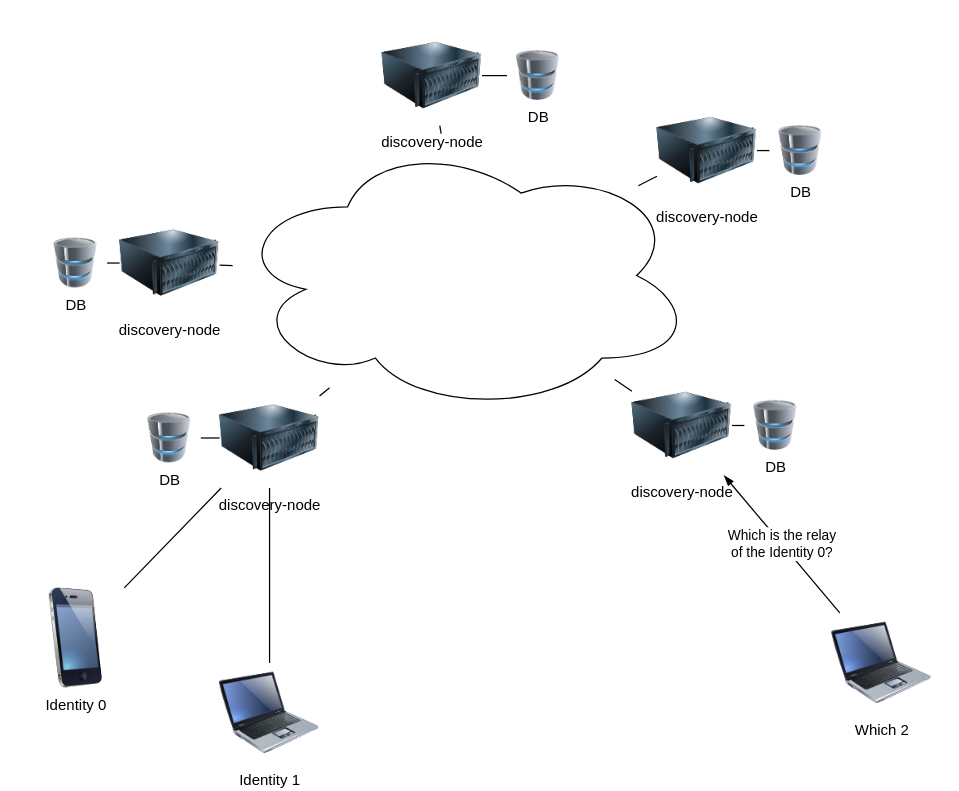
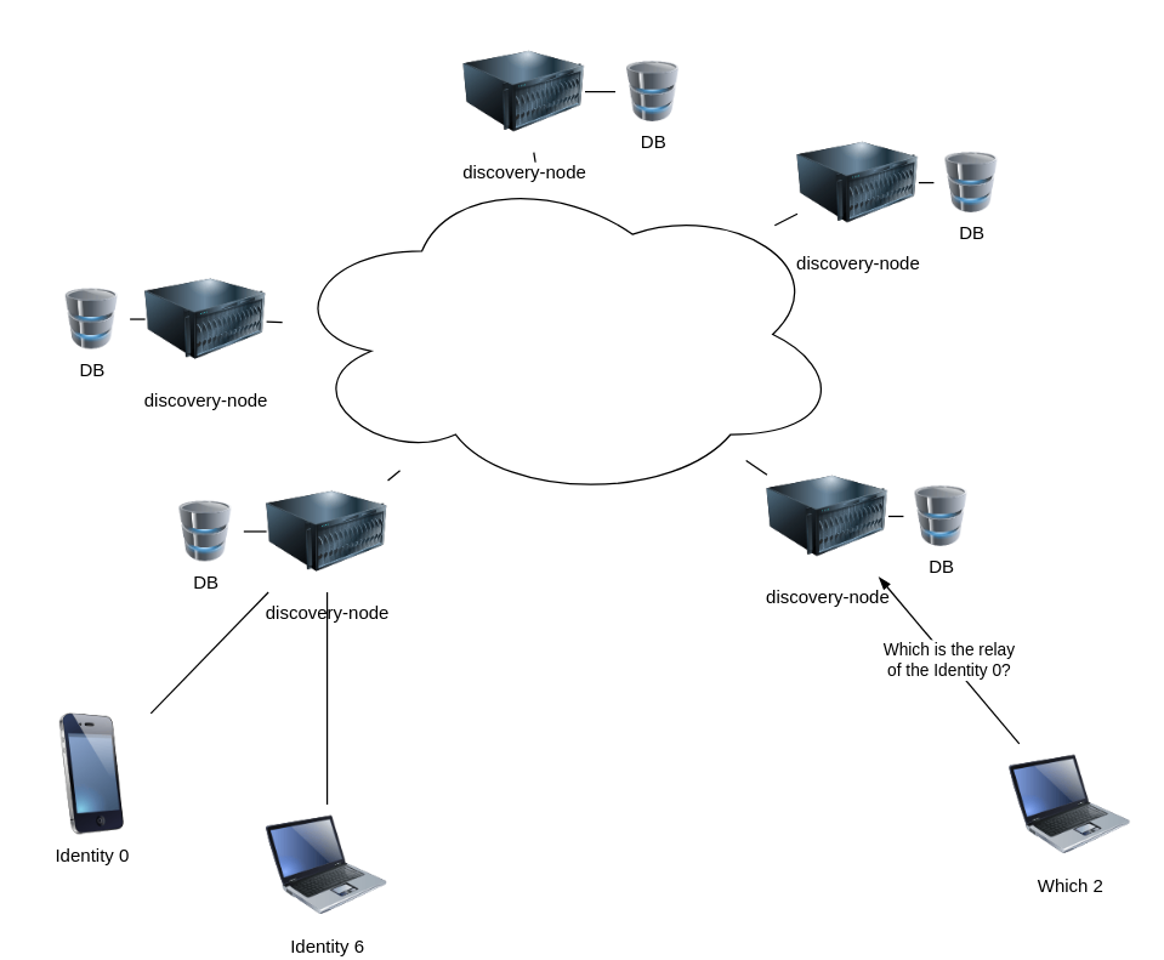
- <mxCell id="29" value="Identity 1" style="image;html=1;labelBackgroundColor=#ffffff;image=img/lib/clip_art/computers/Laptop_128x128.png" vertex="1" parent="1"><mxGeometry x="175" y="530" width="80" height="80" as="geometry" /></mxCell>
+ <mxCell id="29" value="Identity 6" style="image;html=1;labelBackgroundColor=#ffffff;image=img/lib/clip_art/computers/Laptop_128x128.png" vertex="1" parent="1"><mxGeometry x="175" y="530" width="80" height="80" as="geometry" /></mxCell>
